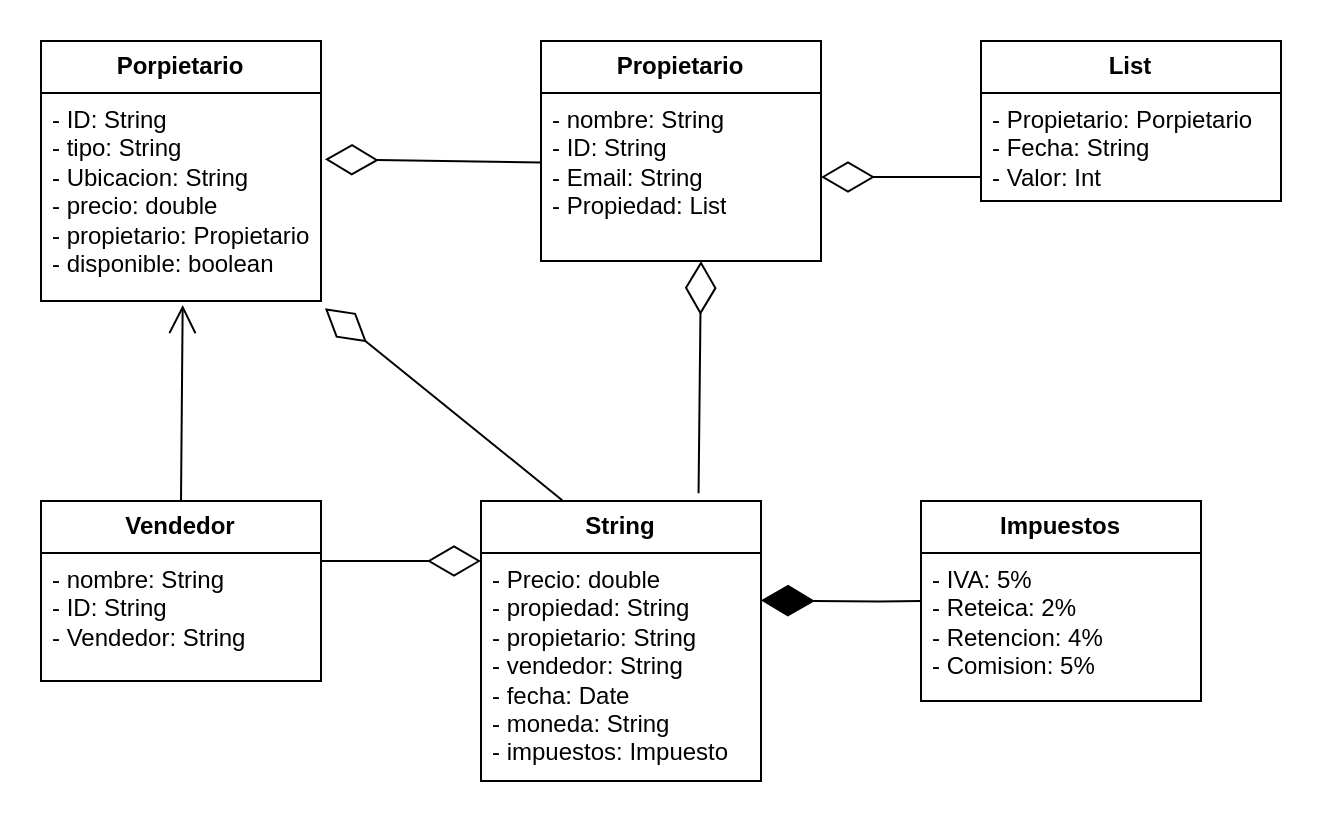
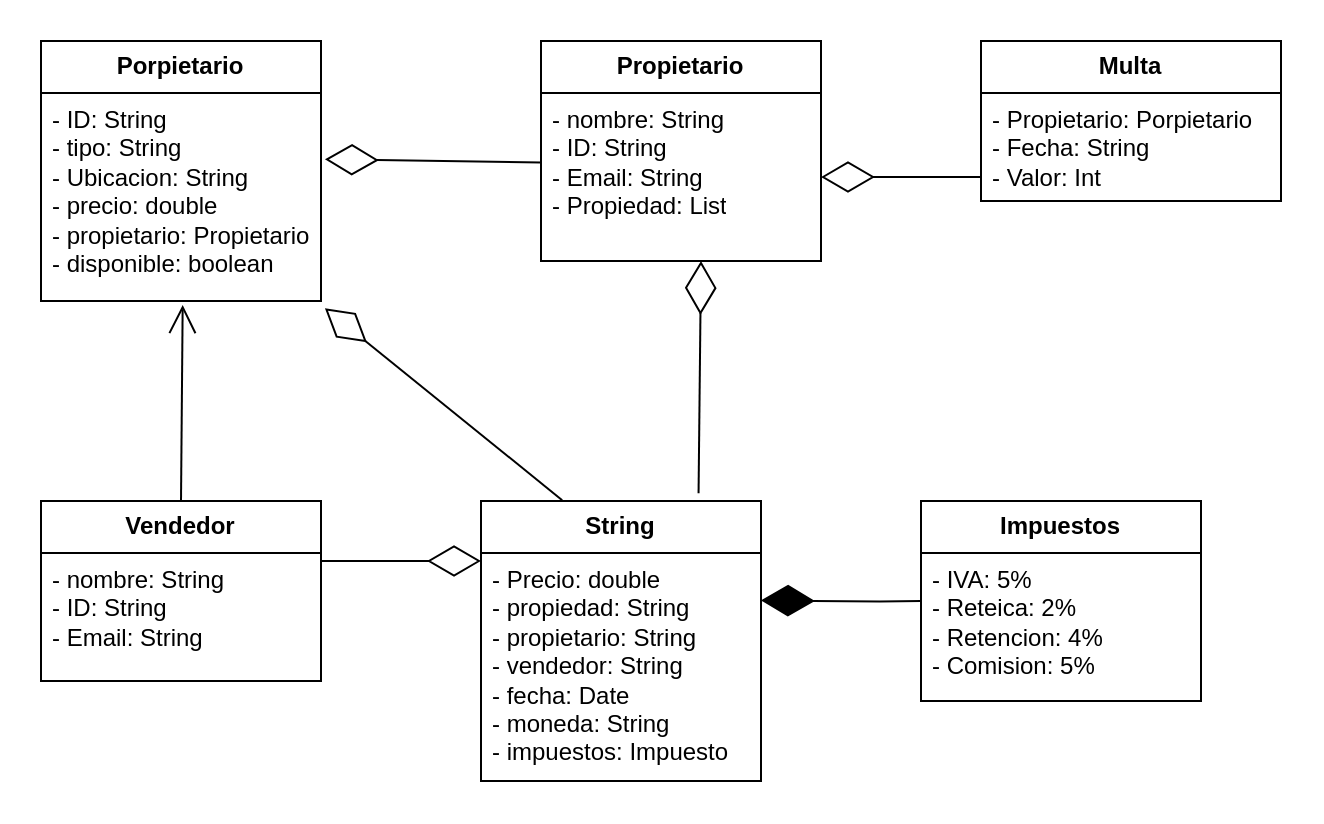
- <mxCell id="10" value="&lt;b&gt;List&lt;/b&gt;" style="swimlane;fontStyle=0;childLayout=stackLayout;horizontal=1;startSize=26;fillColor=none;horizontalStack=0;resizeParent=1;resizeParentMax=0;resizeLast=0;collapsible=1;marginBottom=0;whiteSpace=wrap;html=1;" vertex="1" parent="1"><mxGeometry x="490" y="20" width="150" height="80" as="geometry" /></mxCell>
+ <mxCell id="10" value="&lt;b&gt;Multa&lt;/b&gt;" style="swimlane;fontStyle=0;childLayout=stackLayout;horizontal=1;startSize=26;fillColor=none;horizontalStack=0;resizeParent=1;resizeParentMax=0;resizeLast=0;collapsible=1;marginBottom=0;whiteSpace=wrap;html=1;" vertex="1" parent="1"><mxGeometry x="490" y="20" width="150" height="80" as="geometry" /></mxCell>
- <mxCell id="9" value="- nombre: String&lt;div&gt;&lt;span style=&quot;background-color: initial;&quot;&gt;- ID: String&lt;/span&gt;&lt;/div&gt;&lt;div&gt;&lt;span style=&quot;background-color: initial;&quot;&gt;- Vendedor: String&amp;nbsp;&lt;/span&gt;&lt;div&gt;&lt;br&gt;&lt;/div&gt;&lt;/div&gt;" style="text;strokeColor=none;fillColor=none;align=left;verticalAlign=top;spacingLeft=4;spacingRight=4;overflow=hidden;rotatable=0;points=[[0,0.5],[1,0.5]];portConstraint=eastwest;whiteSpace=wrap;html=1;" vertex="1" parent="8"><mxGeometry y="26" width="140" height="64" as="geometry" /></mxCell>
+ <mxCell id="9" value="- nombre: String&lt;div&gt;&lt;span style=&quot;background-color: initial;&quot;&gt;- ID: String&lt;/span&gt;&lt;/div&gt;&lt;div&gt;&lt;span style=&quot;background-color: initial;&quot;&gt;- Email: String&amp;nbsp;&lt;/span&gt;&lt;div&gt;&lt;br&gt;&lt;/div&gt;&lt;/div&gt;" style="text;strokeColor=none;fillColor=none;align=left;verticalAlign=top;spacingLeft=4;spacingRight=4;overflow=hidden;rotatable=0;points=[[0,0.5],[1,0.5]];portConstraint=eastwest;whiteSpace=wrap;html=1;" vertex="1" parent="8"><mxGeometry y="26" width="140" height="64" as="geometry" /></mxCell>
